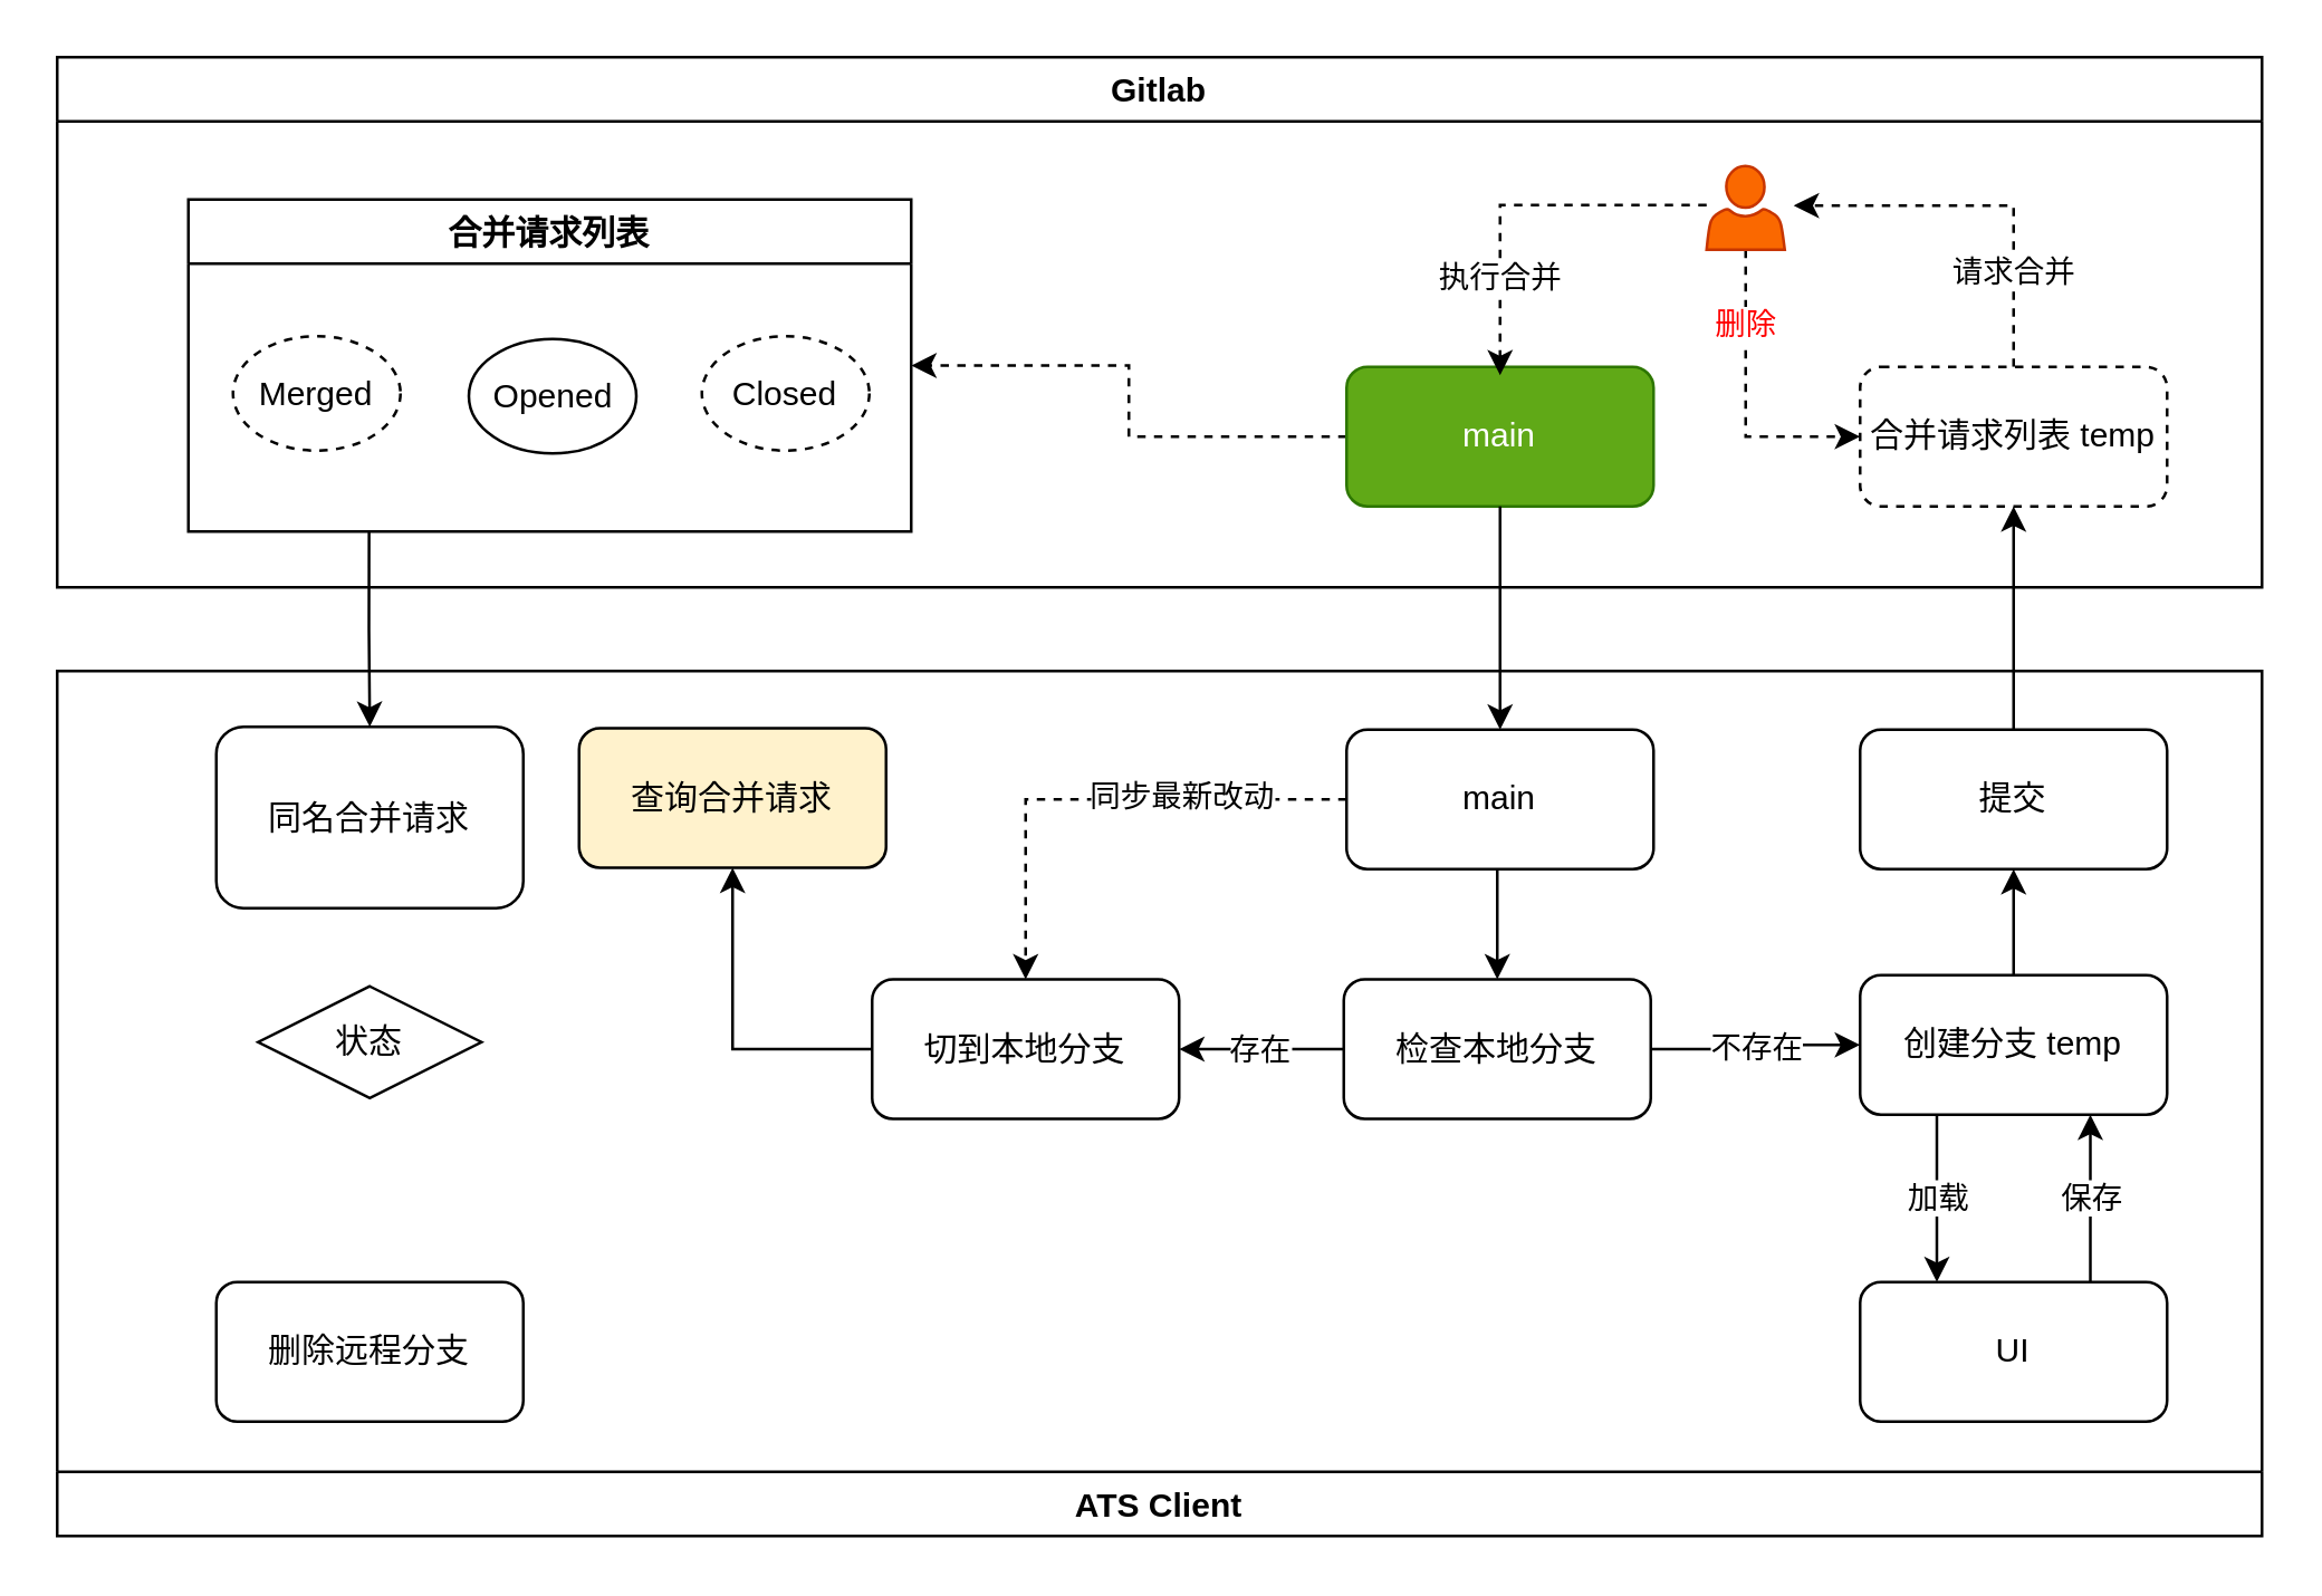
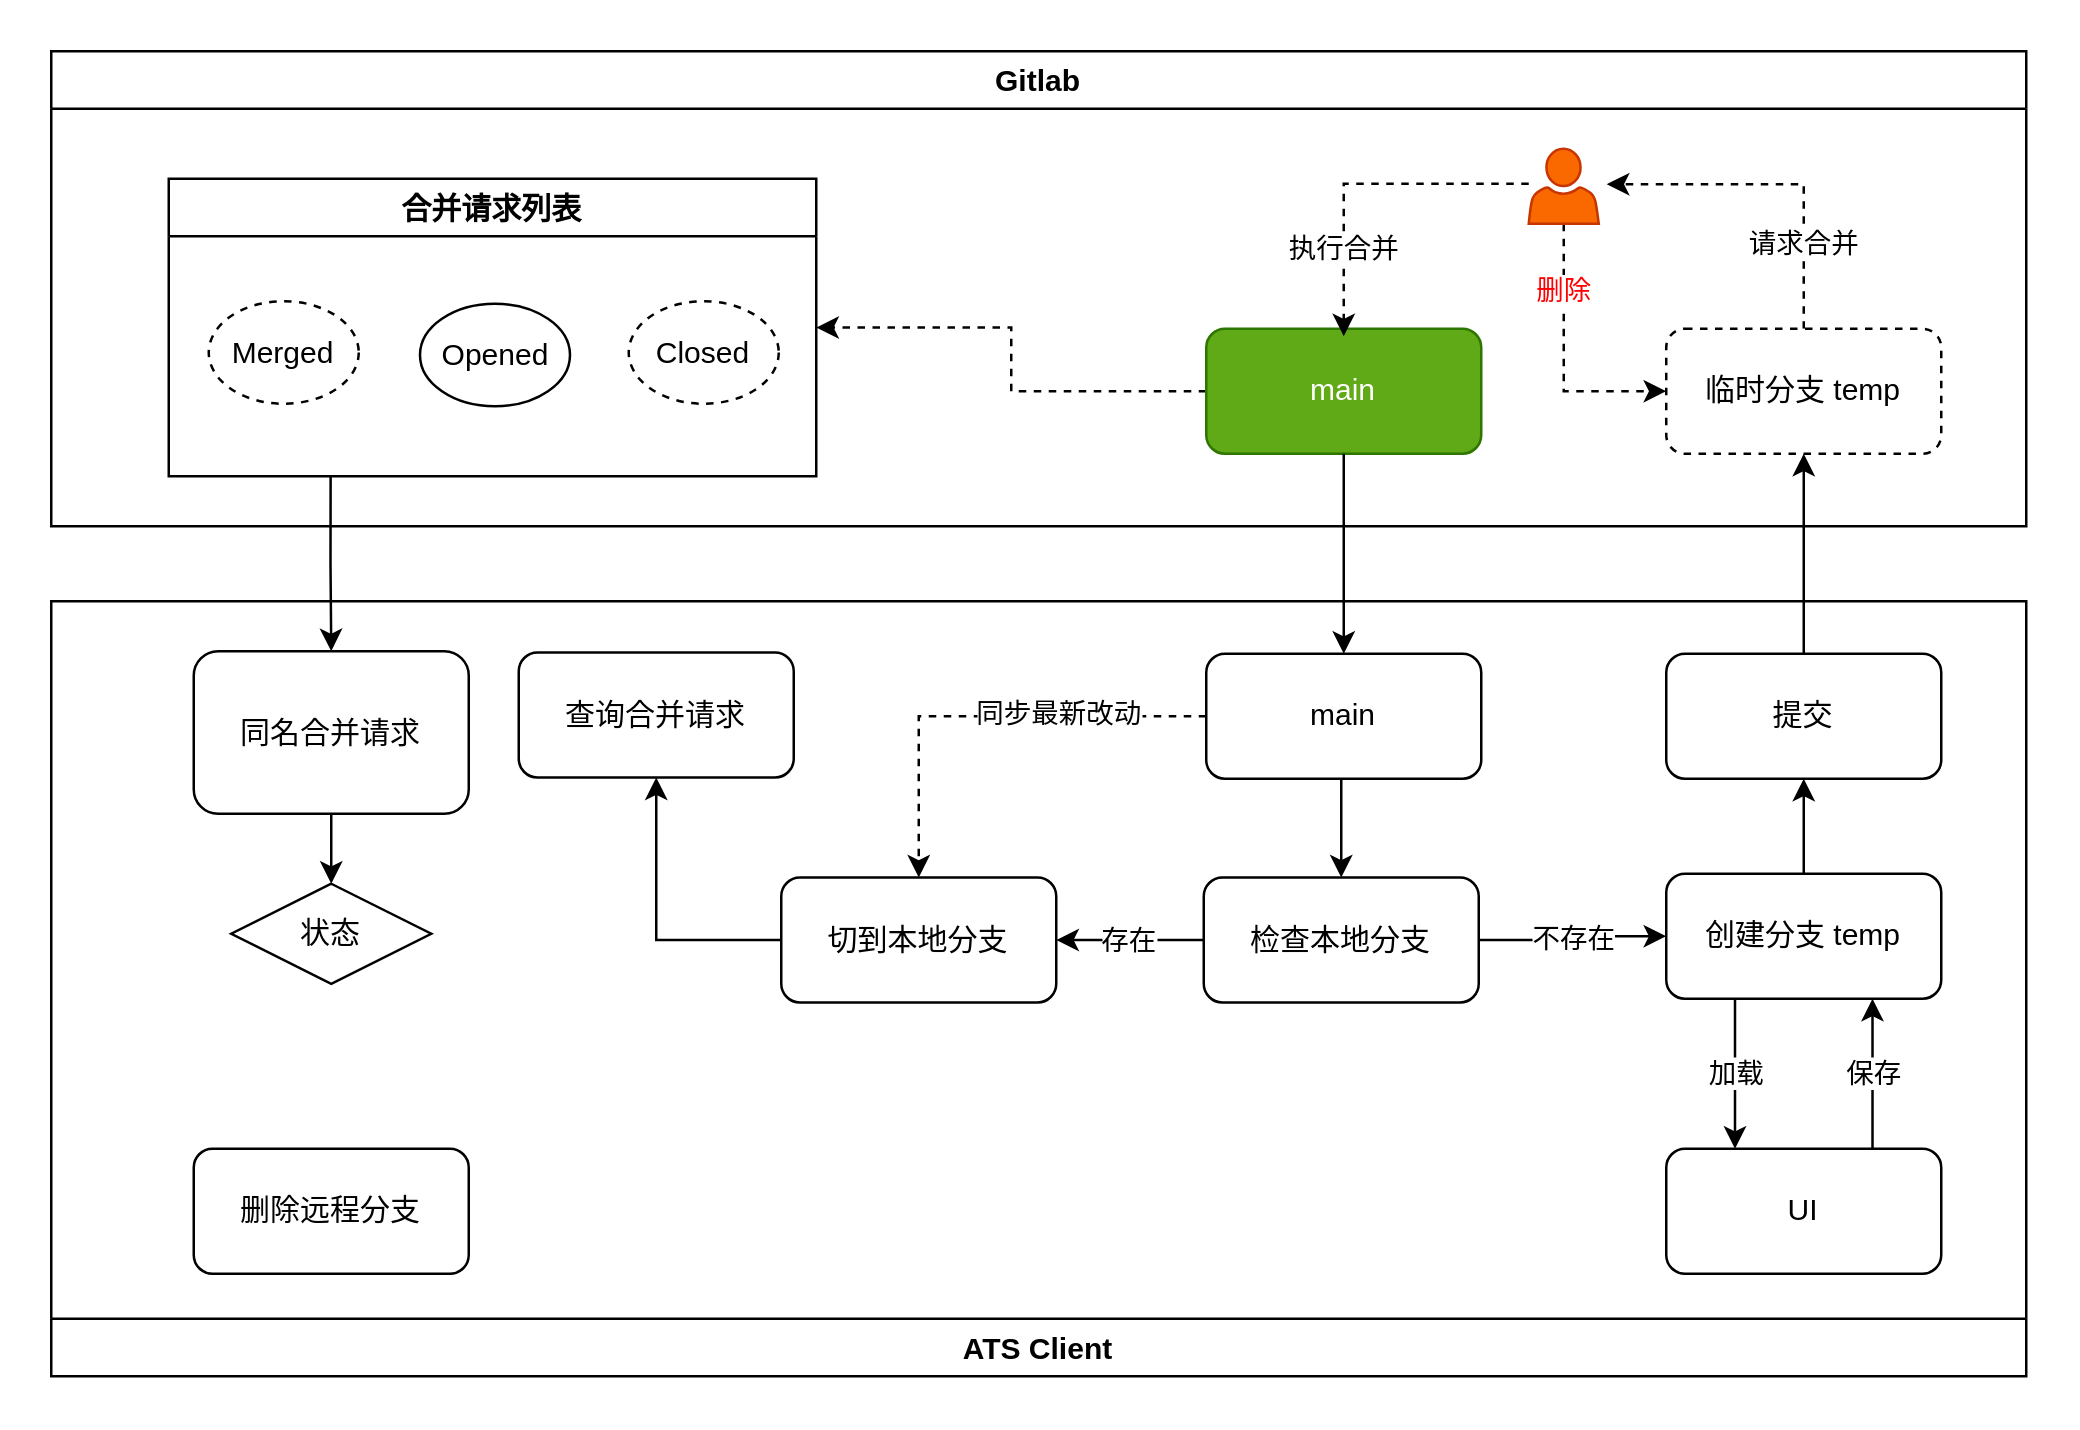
- <mxCell id="8" value="合并请求列表 temp" style="rounded=1;whiteSpace=wrap;html=1;dashed=1;" parent="2" vertex="1"><mxGeometry x="646" y="111" width="110" height="50" as="geometry" /></mxCell>
+ <mxCell id="8" value="临时分支 temp" style="rounded=1;whiteSpace=wrap;html=1;dashed=1;" parent="2" vertex="1"><mxGeometry x="646" y="111" width="110" height="50" as="geometry" /></mxCell>
- <mxCell id="26" value="查询合并请求" style="rounded=1;whiteSpace=wrap;html=1;fillColor=#fff2cc;" parent="16" vertex="1"><mxGeometry x="187" y="20.5" width="110" height="50" as="geometry" /></mxCell>
+ <mxCell id="26" value="查询合并请求" style="rounded=1;whiteSpace=wrap;html=1;" parent="16" vertex="1"><mxGeometry x="187" y="20.5" width="110" height="50" as="geometry" /></mxCell>
+ <mxCell id="27" style="edgeStyle=orthogonalEdgeStyle;rounded=0;orthogonalLoop=1;jettySize=auto;html=1;exitX=0.5;exitY=1;exitDx=0;exitDy=0;entryX=0.5;entryY=0;entryDx=0;entryDy=0;" parent="16" source="28" target="29" edge="1"><mxGeometry relative="1" as="geometry" /></mxCell>
